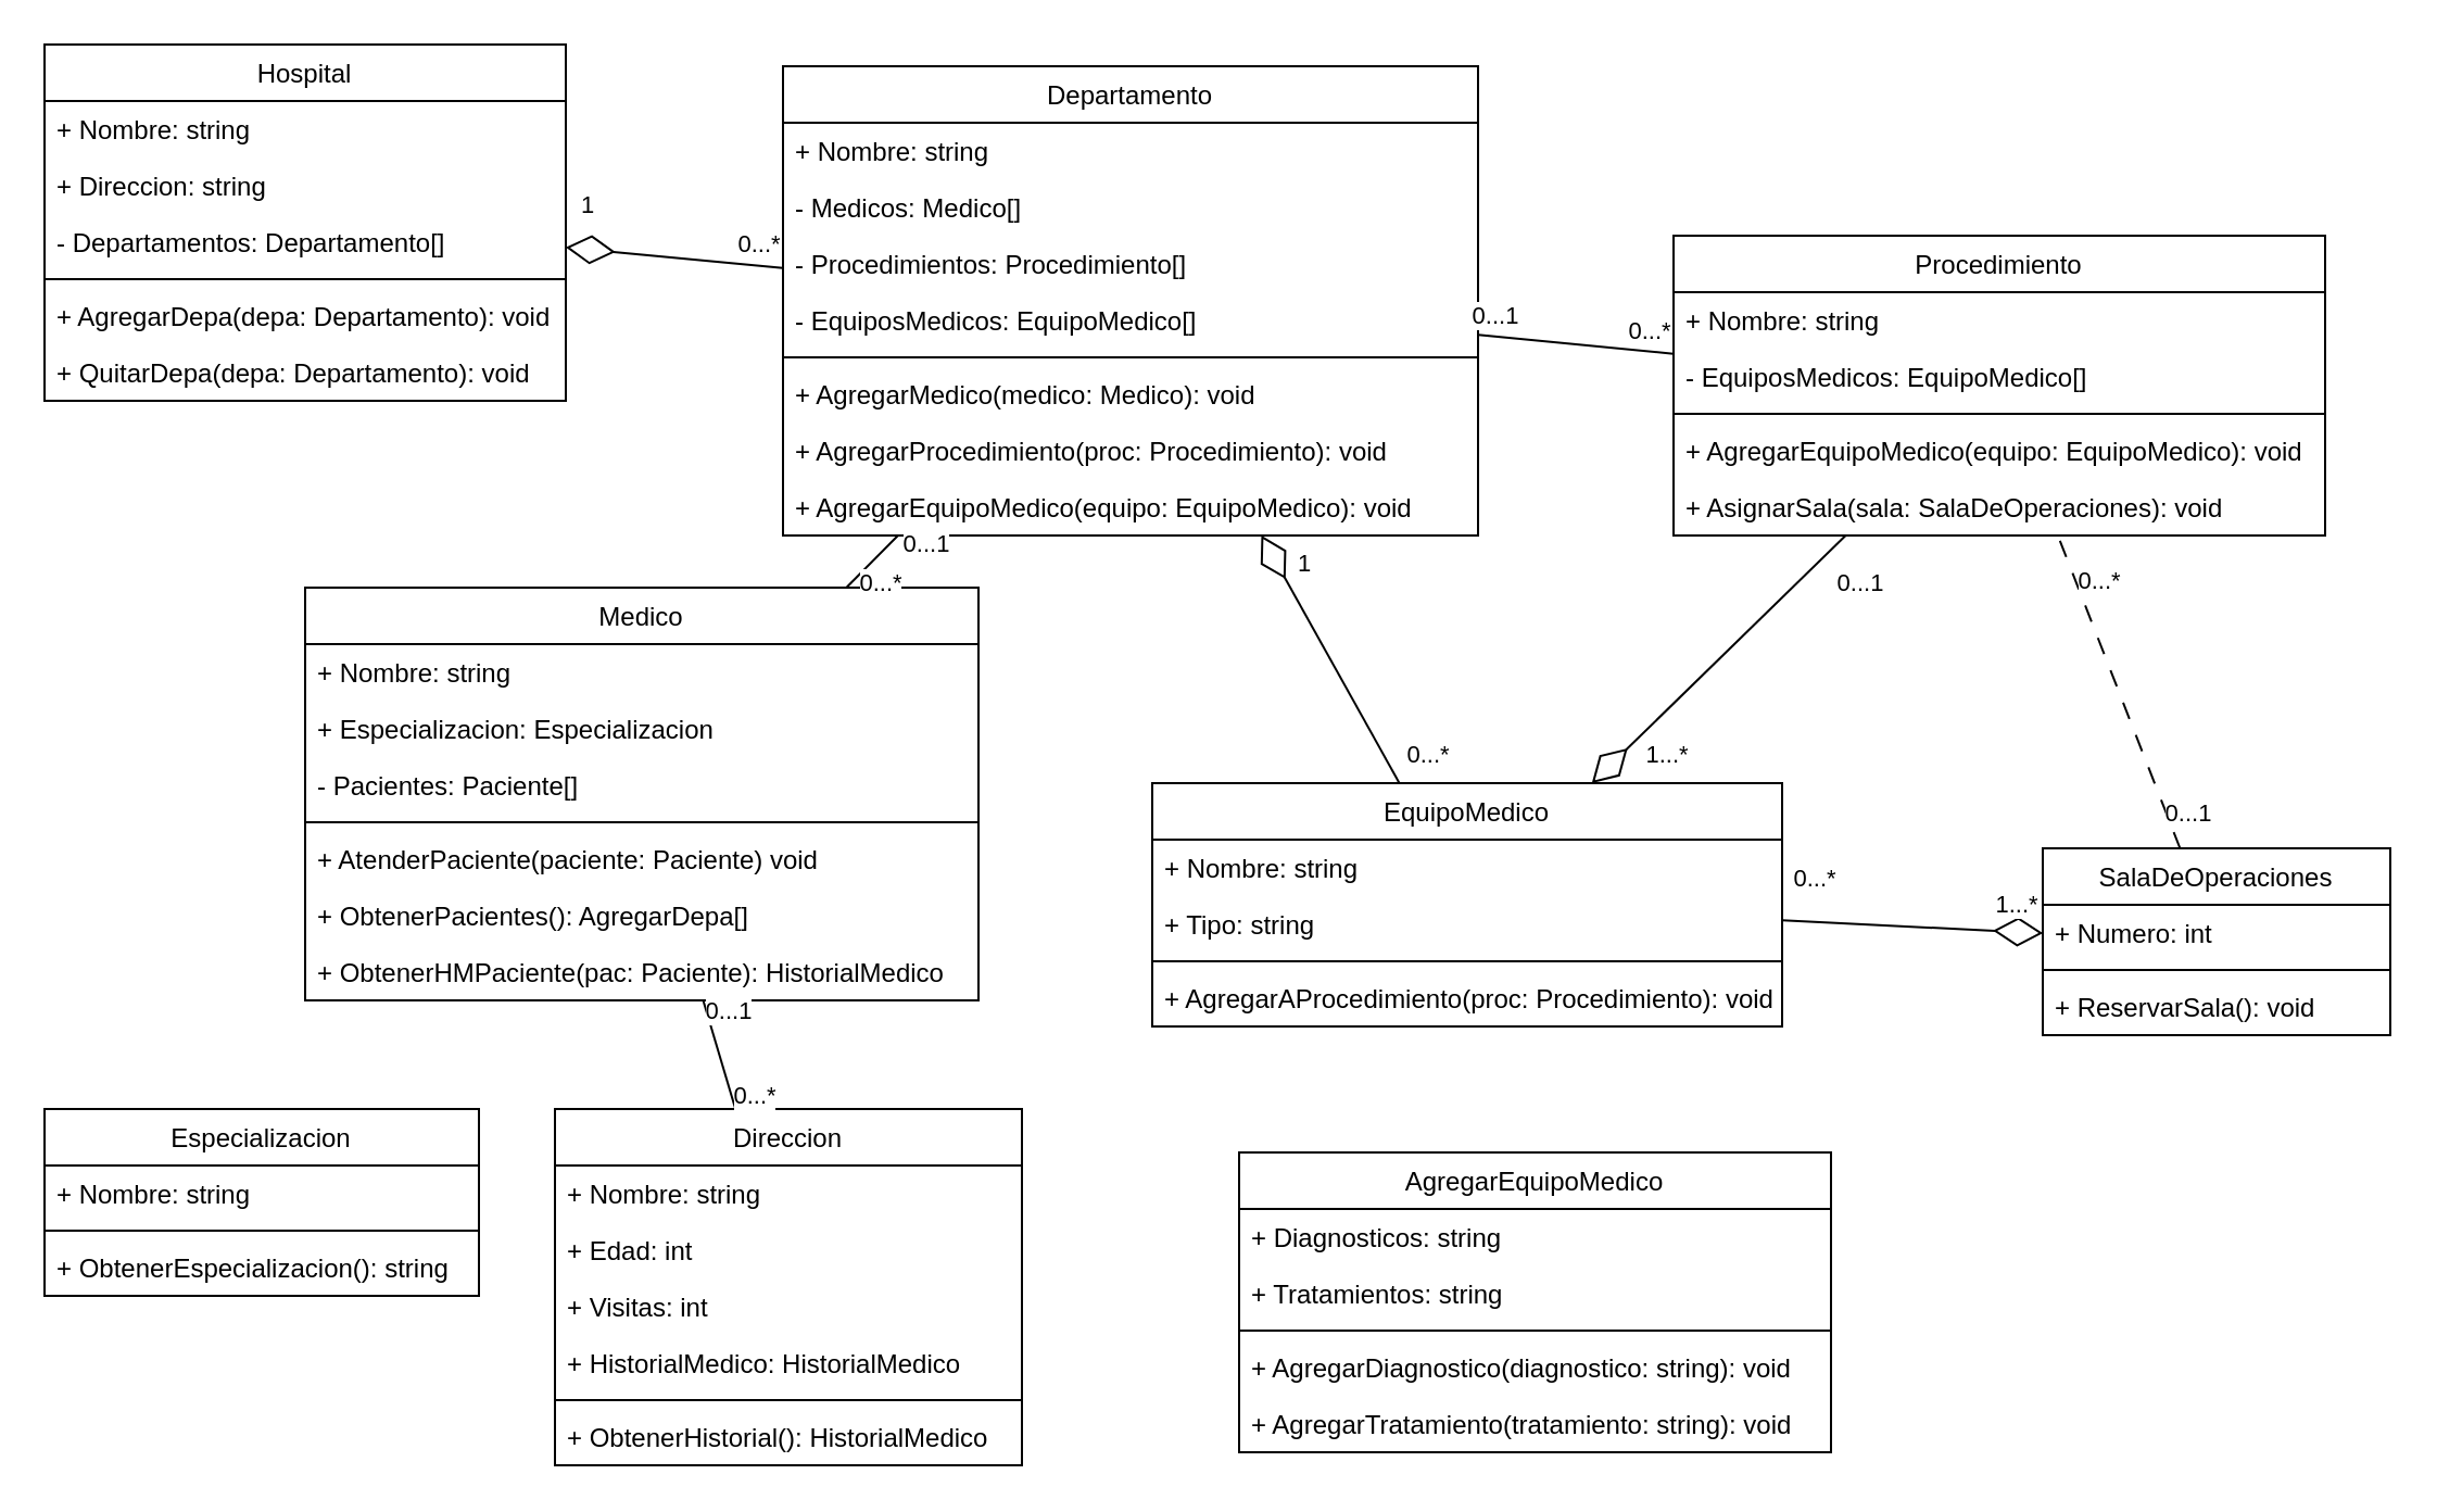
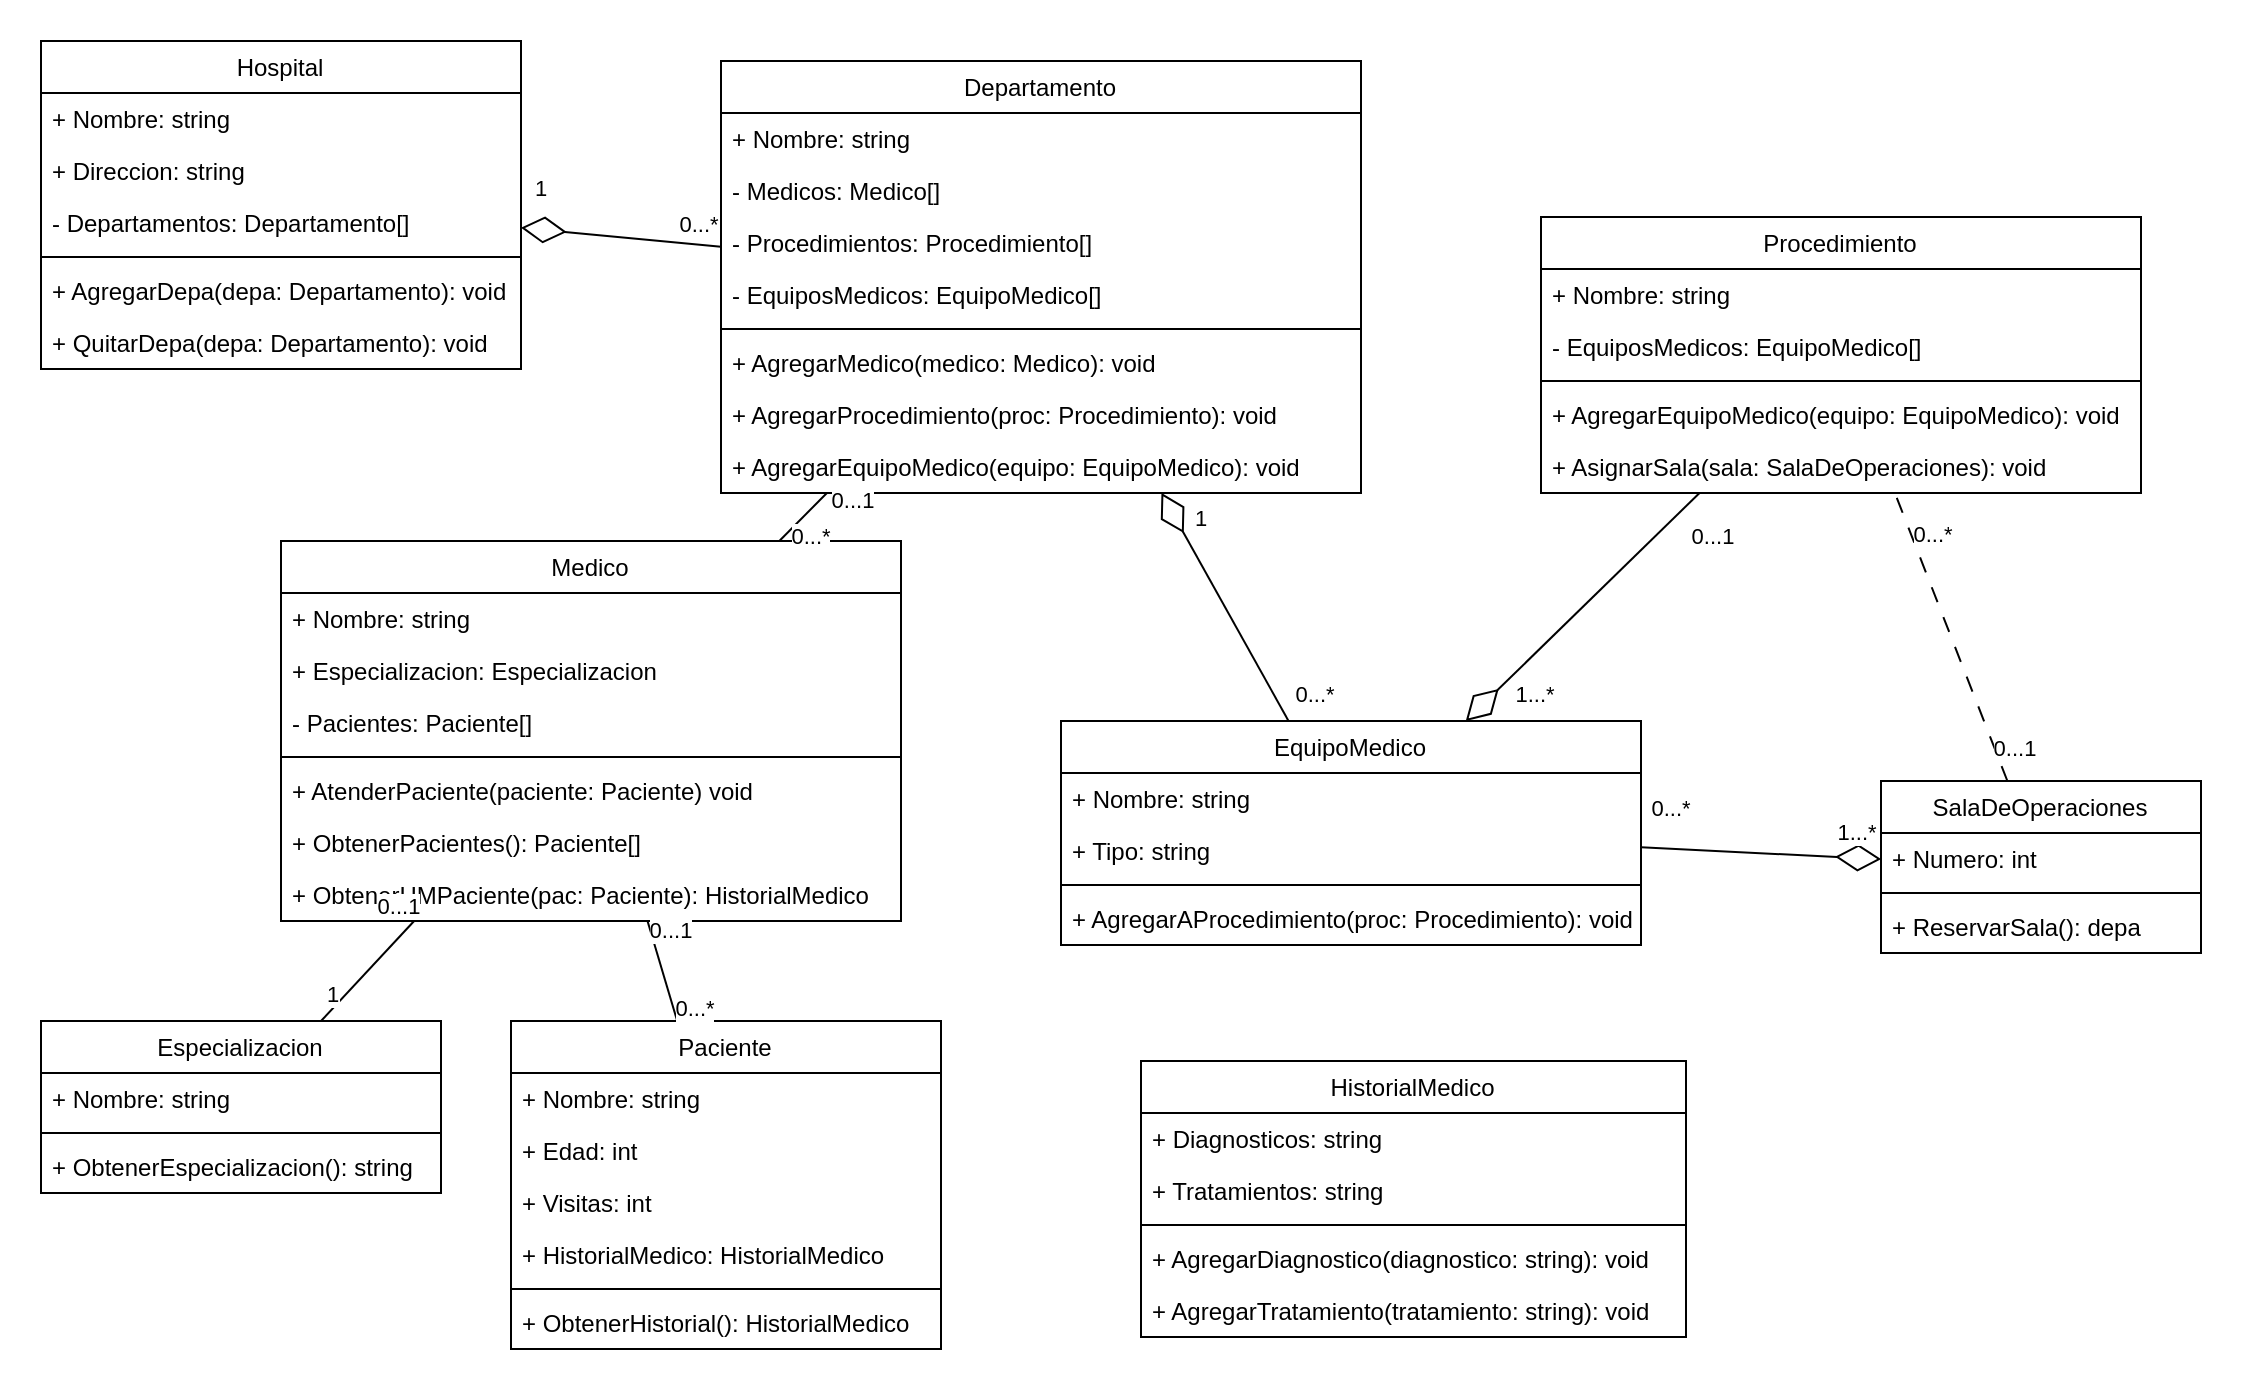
- <mxCell id="67" value="" style="endArrow=none;html=1;rounded=0;" parent="1" source="9" target="43" edge="1"><mxGeometry width="50" height="50" relative="1" as="geometry"><mxPoint x="490" y="370" as="sourcePoint" /><mxPoint x="540" y="320" as="targetPoint" /></mxGeometry></mxCell>
- <mxCell id="68" value="0...1" style="edgeLabel;html=1;align=center;verticalAlign=middle;resizable=0;points=[];" parent="67" vertex="1" connectable="0"><mxGeometry x="-0.88" relative="1" as="geometry"><mxPoint x="3" y="-10" as="offset" /></mxGeometry></mxCell>
- <mxCell id="69" value="0...*" style="edgeLabel;html=1;align=center;verticalAlign=middle;resizable=0;points=[];" parent="67" vertex="1" connectable="0"><mxGeometry x="0.874" relative="1" as="geometry"><mxPoint x="-6" y="-10" as="offset" /></mxGeometry></mxCell>
- <mxCell id="24" value="+ ObtenerPacientes(): AgregarDepa[]" style="text;align=left;verticalAlign=top;spacingLeft=4;spacingRight=4;overflow=hidden;rotatable=0;points=[[0,0.5],[1,0.5]];portConstraint=eastwest;" vertex="1" parent="18"><mxGeometry y="138" width="310" height="26" as="geometry" /></mxCell>
+ <mxCell id="24" value="+ ObtenerPacientes(): Paciente[]" style="text;align=left;verticalAlign=top;spacingLeft=4;spacingRight=4;overflow=hidden;rotatable=0;points=[[0,0.5],[1,0.5]];portConstraint=eastwest;" vertex="1" parent="18"><mxGeometry y="138" width="310" height="26" as="geometry" /></mxCell>
- <mxCell id="52" value="+ ReservarSala(): void" style="text;align=left;verticalAlign=top;spacingLeft=4;spacingRight=4;overflow=hidden;rotatable=0;points=[[0,0.5],[1,0.5]];portConstraint=eastwest;" parent="49" vertex="1"><mxGeometry y="60" width="160" height="26" as="geometry" /></mxCell>
+ <mxCell id="52" value="+ ReservarSala(): depa" style="text;align=left;verticalAlign=top;spacingLeft=4;spacingRight=4;overflow=hidden;rotatable=0;points=[[0,0.5],[1,0.5]];portConstraint=eastwest;" parent="49" vertex="1"><mxGeometry y="60" width="160" height="26" as="geometry" /></mxCell>
+ <mxCell id="70" value="" style="endArrow=none;html=1;rounded=0;" parent="1" source="26" target="18" edge="1"><mxGeometry width="50" height="50" relative="1" as="geometry"><mxPoint x="240" y="480" as="sourcePoint" /><mxPoint x="290" y="430" as="targetPoint" /></mxGeometry></mxCell>
+ <mxCell id="71" value="0...1" style="edgeLabel;html=1;align=center;verticalAlign=middle;resizable=0;points=[];" parent="70" vertex="1" connectable="0"><mxGeometry x="0.876" y="-1" relative="1" as="geometry"><mxPoint x="-6" y="-11" as="offset" /></mxGeometry></mxCell>
+ <mxCell id="72" value="1" style="edgeLabel;html=1;align=center;verticalAlign=middle;resizable=0;points=[];" parent="70" vertex="1" connectable="0"><mxGeometry x="-0.855" y="1" relative="1" as="geometry"><mxPoint x="3" y="-9" as="offset" /></mxGeometry></mxCell>
- <mxCell id="36" value="Direccion" style="swimlane;fontStyle=0;align=center;verticalAlign=top;childLayout=stackLayout;horizontal=1;startSize=26;horizontalStack=0;resizeParent=1;resizeLast=0;collapsible=1;marginBottom=0;rounded=0;shadow=0;strokeWidth=1;" parent="1" vertex="1"><mxGeometry x="255" y="510" width="215" height="164" as="geometry"><mxRectangle x="550" y="140" width="160" height="26" as="alternateBounds" /></mxGeometry></mxCell>
+ <mxCell id="36" value="Paciente" style="swimlane;fontStyle=0;align=center;verticalAlign=top;childLayout=stackLayout;horizontal=1;startSize=26;horizontalStack=0;resizeParent=1;resizeLast=0;collapsible=1;marginBottom=0;rounded=0;shadow=0;strokeWidth=1;" parent="1" vertex="1"><mxGeometry x="255" y="510" width="215" height="164" as="geometry"><mxRectangle x="550" y="140" width="160" height="26" as="alternateBounds" /></mxGeometry></mxCell>
- <mxCell id="30" value="AgregarEquipoMedico" style="swimlane;fontStyle=0;align=center;verticalAlign=top;childLayout=stackLayout;horizontal=1;startSize=26;horizontalStack=0;resizeParent=1;resizeLast=0;collapsible=1;marginBottom=0;rounded=0;shadow=0;strokeWidth=1;" parent="1" vertex="1"><mxGeometry x="570" y="530" width="272.5" height="138" as="geometry"><mxRectangle x="550" y="140" width="160" height="26" as="alternateBounds" /></mxGeometry></mxCell>
+ <mxCell id="30" value="HistorialMedico" style="swimlane;fontStyle=0;align=center;verticalAlign=top;childLayout=stackLayout;horizontal=1;startSize=26;horizontalStack=0;resizeParent=1;resizeLast=0;collapsible=1;marginBottom=0;rounded=0;shadow=0;strokeWidth=1;" parent="1" vertex="1"><mxGeometry x="570" y="530" width="272.5" height="138" as="geometry"><mxRectangle x="550" y="140" width="160" height="26" as="alternateBounds" /></mxGeometry></mxCell>
